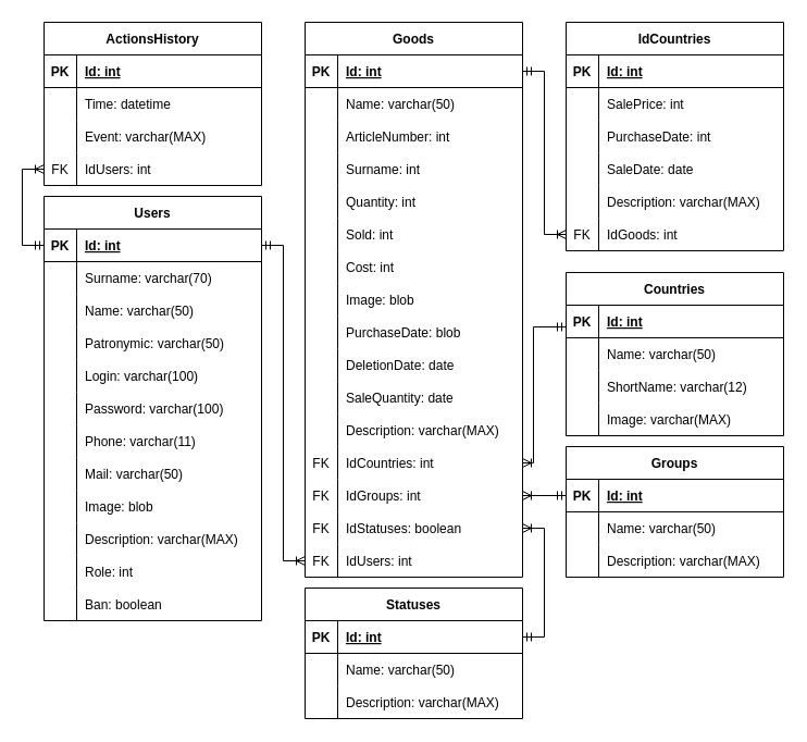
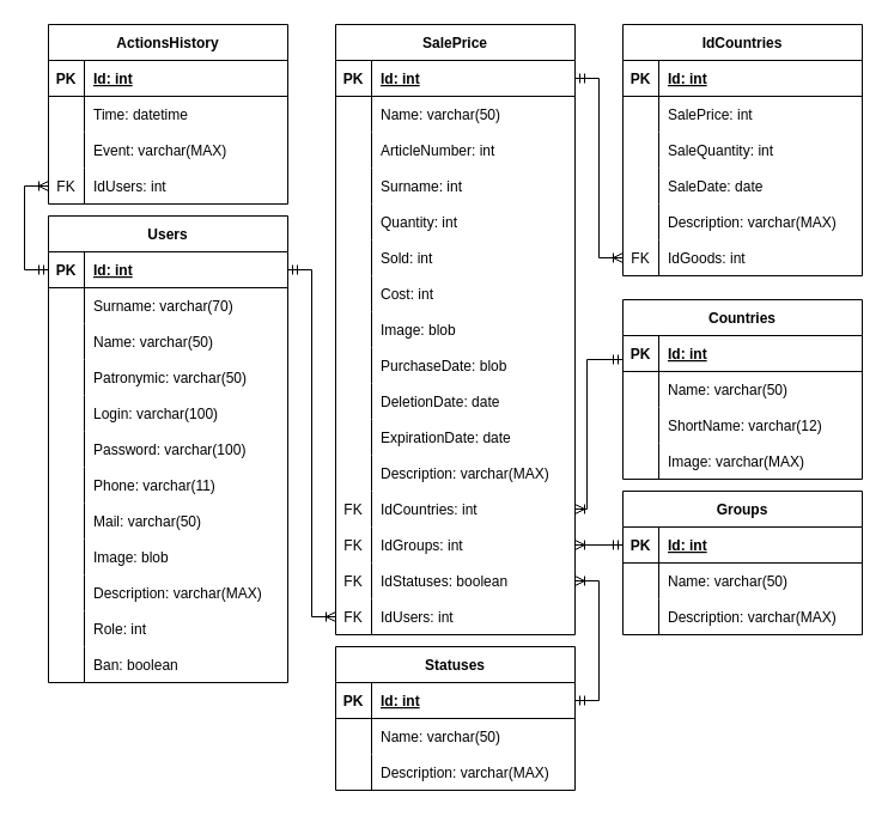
- <mxCell id="39" value="Goods" style="shape=table;startSize=30;container=1;collapsible=1;childLayout=tableLayout;fixedRows=1;rowLines=0;fontStyle=1;align=center;resizeLast=1;" parent="1" vertex="1"><mxGeometry x="280" y="20" width="200" height="510" as="geometry" /></mxCell>
+ <mxCell id="39" value="SalePrice" style="shape=table;startSize=30;container=1;collapsible=1;childLayout=tableLayout;fixedRows=1;rowLines=0;fontStyle=1;align=center;resizeLast=1;" parent="1" vertex="1"><mxGeometry x="280" y="20" width="200" height="510" as="geometry" /></mxCell>
- <mxCell id="143" value="PurchaseDate: int" style="shape=partialRectangle;connectable=0;fillColor=none;top=0;left=0;bottom=0;right=0;align=left;spacingLeft=6;overflow=hidden;" parent="141" vertex="1"><mxGeometry x="30" width="170" height="30" as="geometry"><mxRectangle width="170" height="30" as="alternateBounds" /></mxGeometry></mxCell>
+ <mxCell id="143" value="SaleQuantity: int" style="shape=partialRectangle;connectable=0;fillColor=none;top=0;left=0;bottom=0;right=0;align=left;spacingLeft=6;overflow=hidden;" parent="141" vertex="1"><mxGeometry x="30" width="170" height="30" as="geometry"><mxRectangle width="170" height="30" as="alternateBounds" /></mxGeometry></mxCell>
- <mxCell id="72" value="SaleQuantity: date" style="shape=partialRectangle;connectable=0;fillColor=none;top=0;left=0;bottom=0;right=0;align=left;spacingLeft=6;overflow=hidden;" parent="70" vertex="1"><mxGeometry x="30" width="170" height="30" as="geometry"><mxRectangle width="170" height="30" as="alternateBounds" /></mxGeometry></mxCell>
+ <mxCell id="72" value="ExpirationDate: date" style="shape=partialRectangle;connectable=0;fillColor=none;top=0;left=0;bottom=0;right=0;align=left;spacingLeft=6;overflow=hidden;" parent="70" vertex="1"><mxGeometry x="30" width="170" height="30" as="geometry"><mxRectangle width="170" height="30" as="alternateBounds" /></mxGeometry></mxCell>
